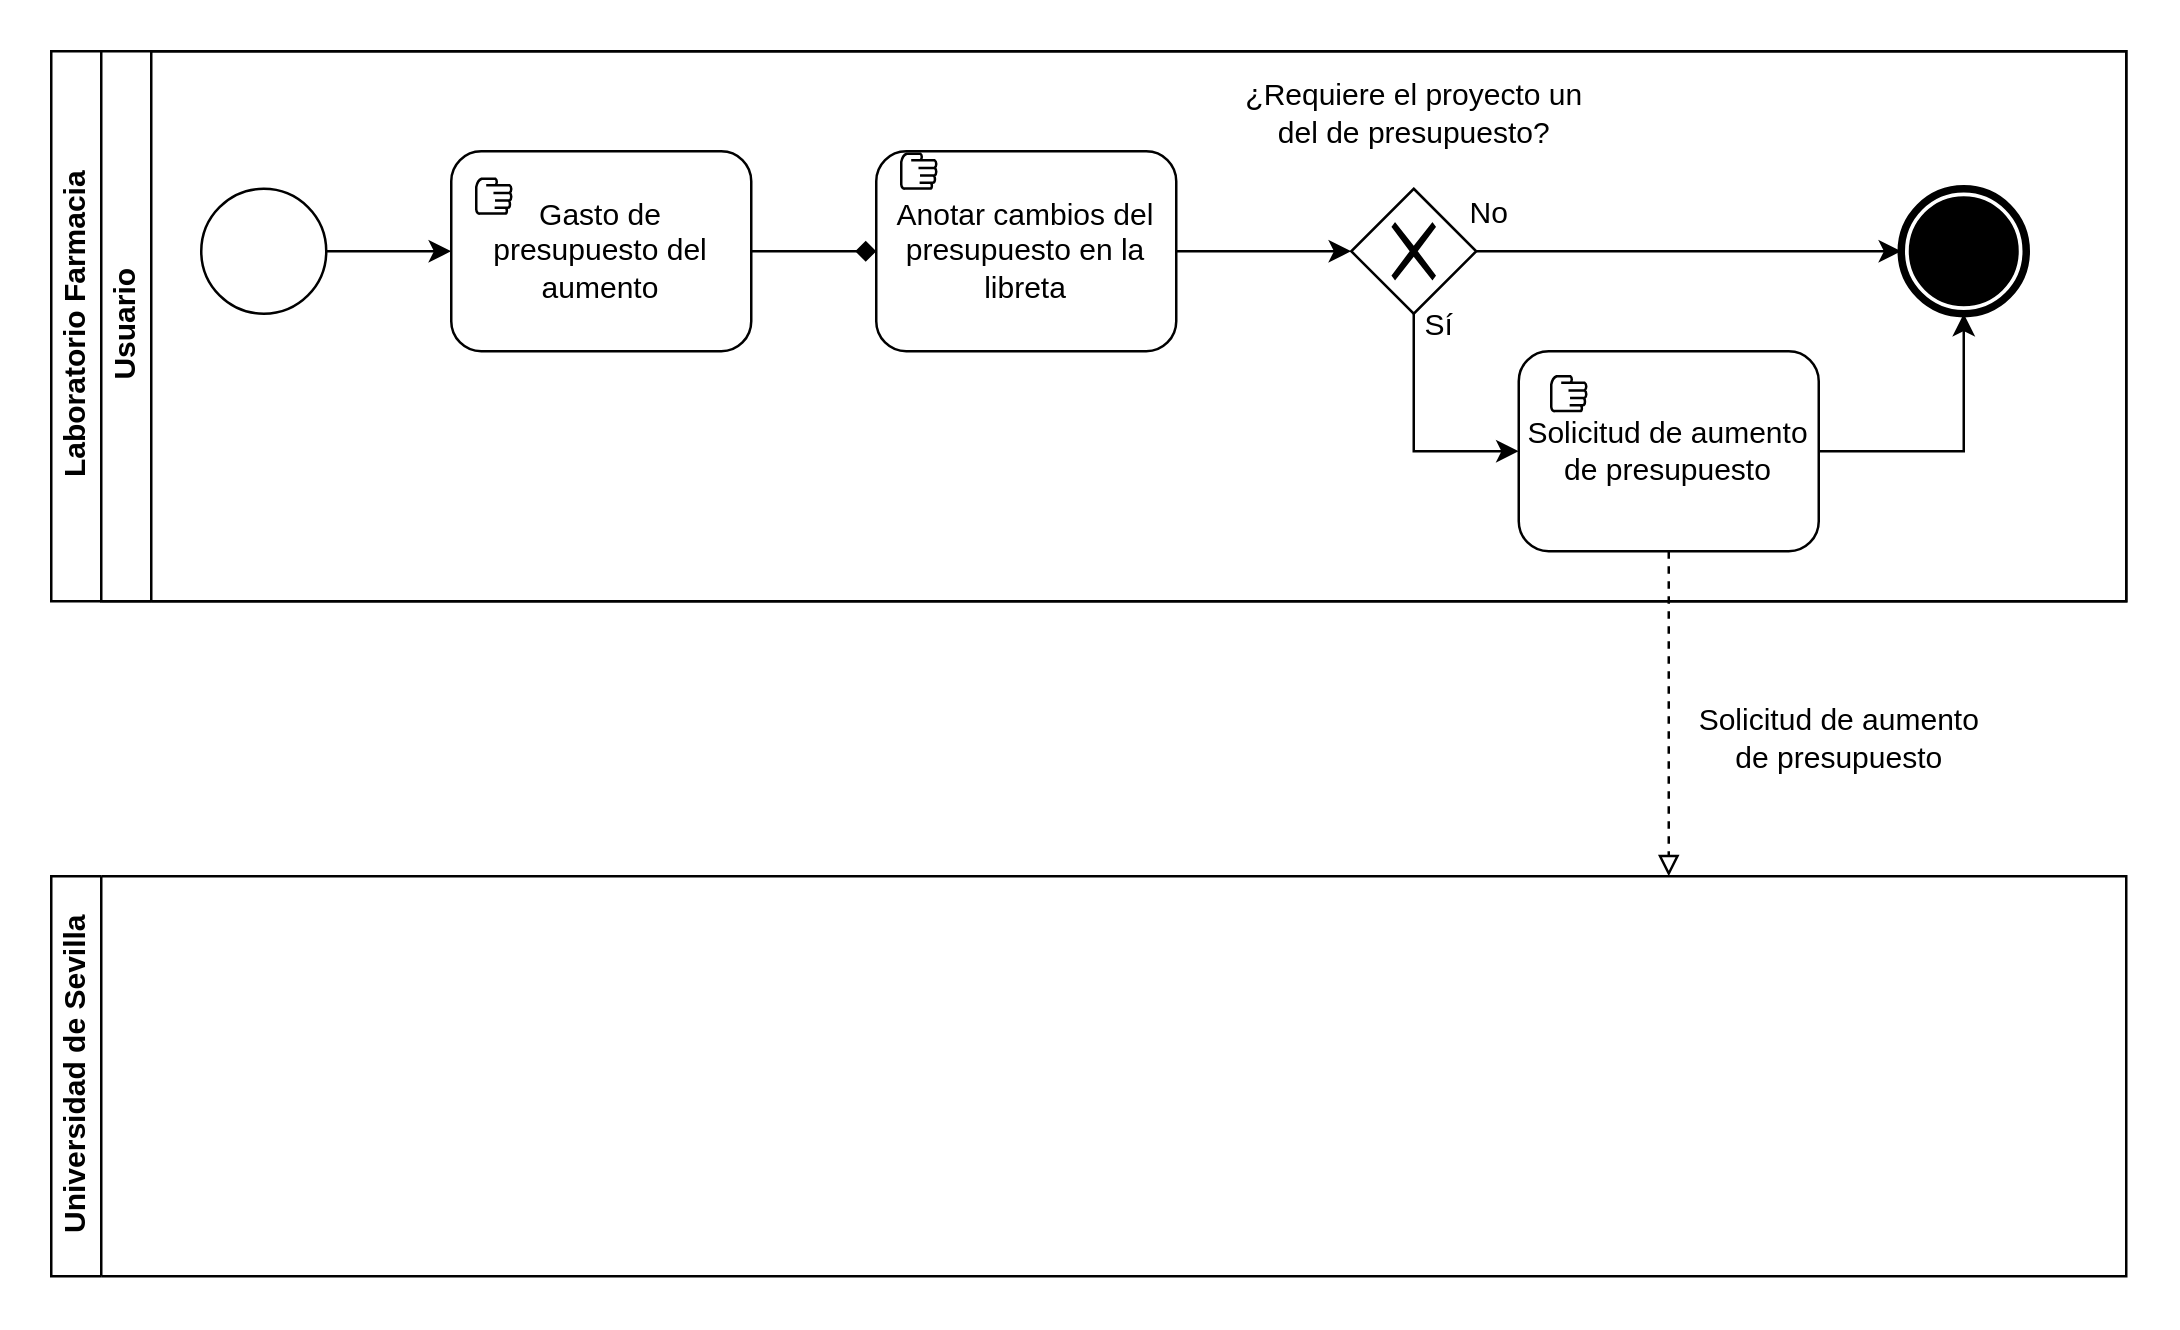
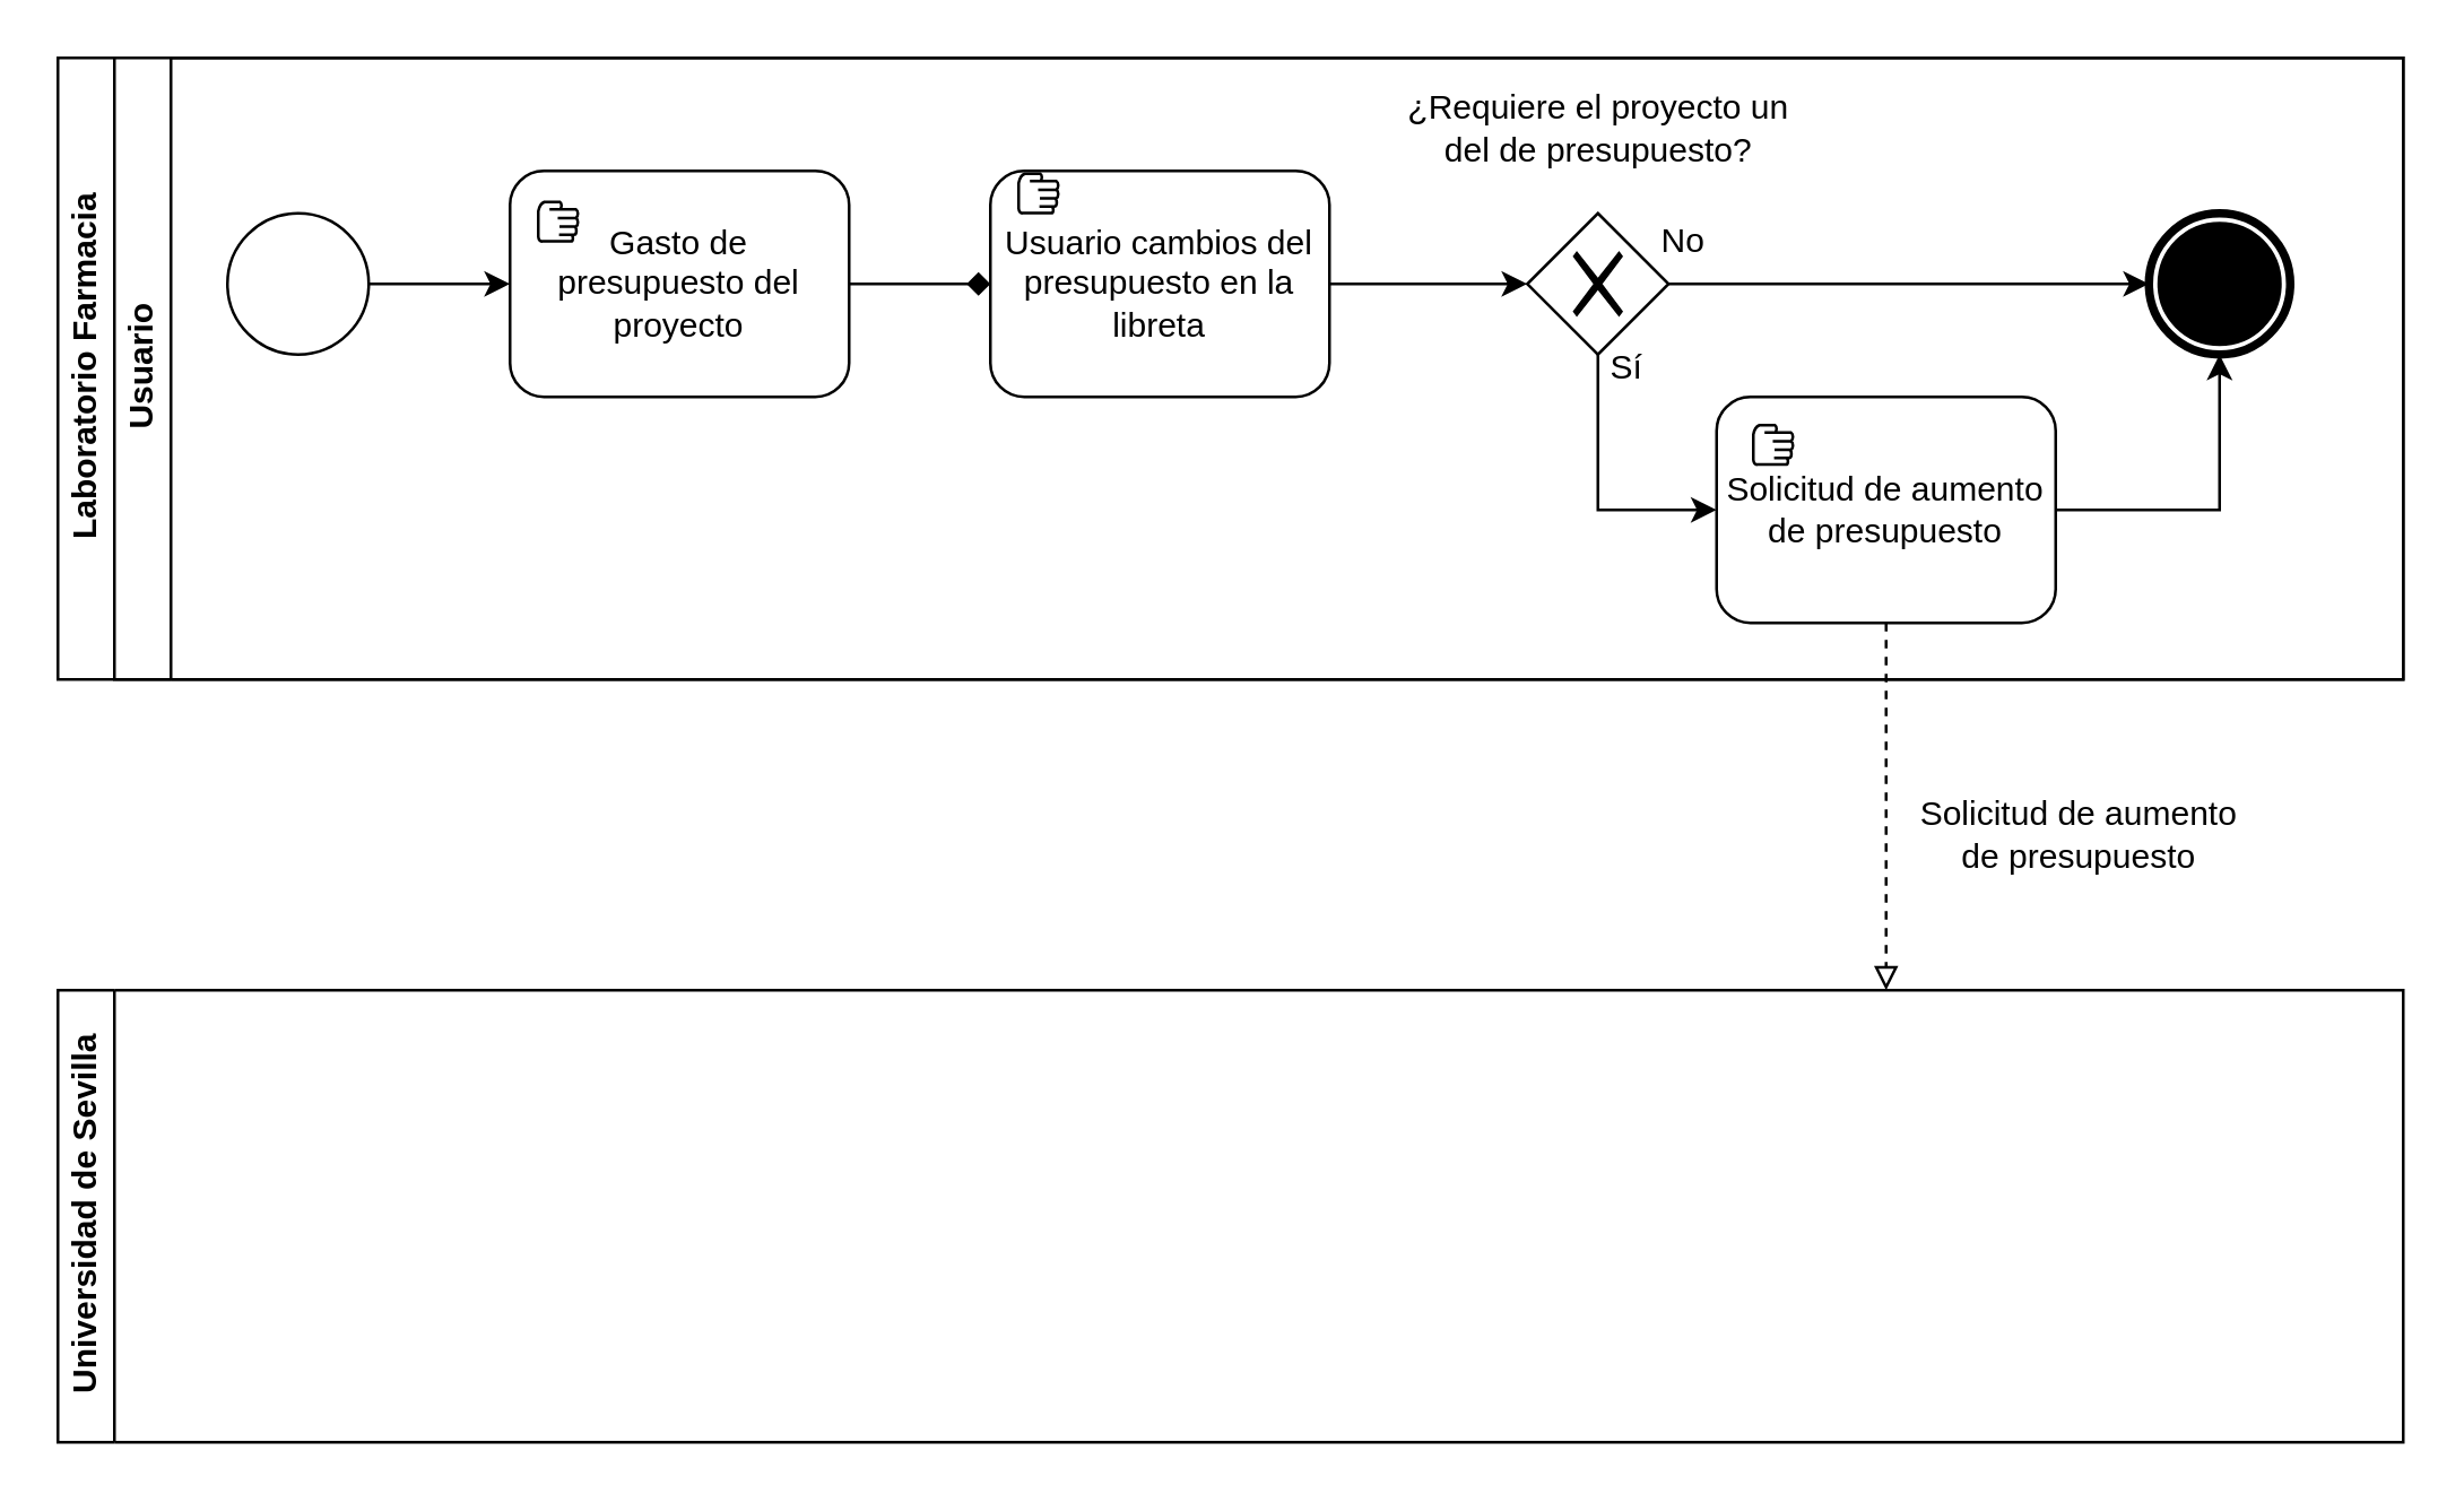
- <mxCell id="7" value="Gasto de presupuesto del aumento" style="shape=ext;rounded=1;html=1;whiteSpace=wrap;" vertex="1" parent="3"><mxGeometry x="140" y="40" width="120" height="80" as="geometry" /></mxCell>
+ <mxCell id="7" value="Gasto de presupuesto del proyecto" style="shape=ext;rounded=1;html=1;whiteSpace=wrap;" vertex="1" parent="3"><mxGeometry x="140" y="40" width="120" height="80" as="geometry" /></mxCell>
- <mxCell id="11" value="Anotar cambios del presupuesto en la libreta" style="shape=ext;rounded=1;html=1;whiteSpace=wrap;" vertex="1" parent="3"><mxGeometry x="310" y="40" width="120" height="80" as="geometry" /></mxCell>
+ <mxCell id="11" value="Usuario cambios del presupuesto en la libreta" style="shape=ext;rounded=1;html=1;whiteSpace=wrap;" vertex="1" parent="3"><mxGeometry x="310" y="40" width="120" height="80" as="geometry" /></mxCell>
